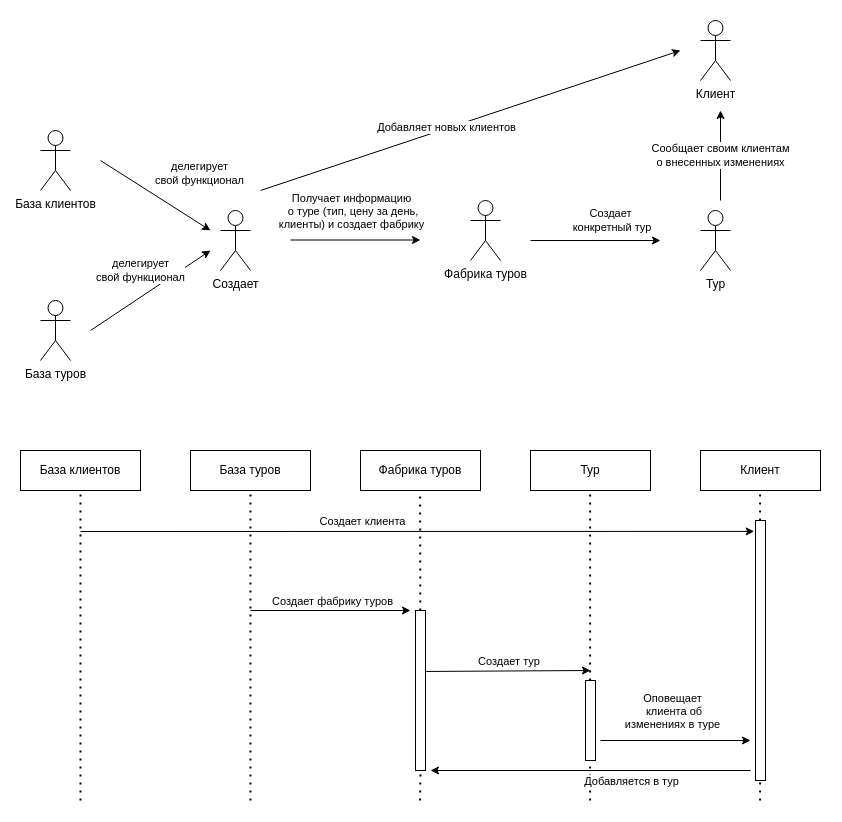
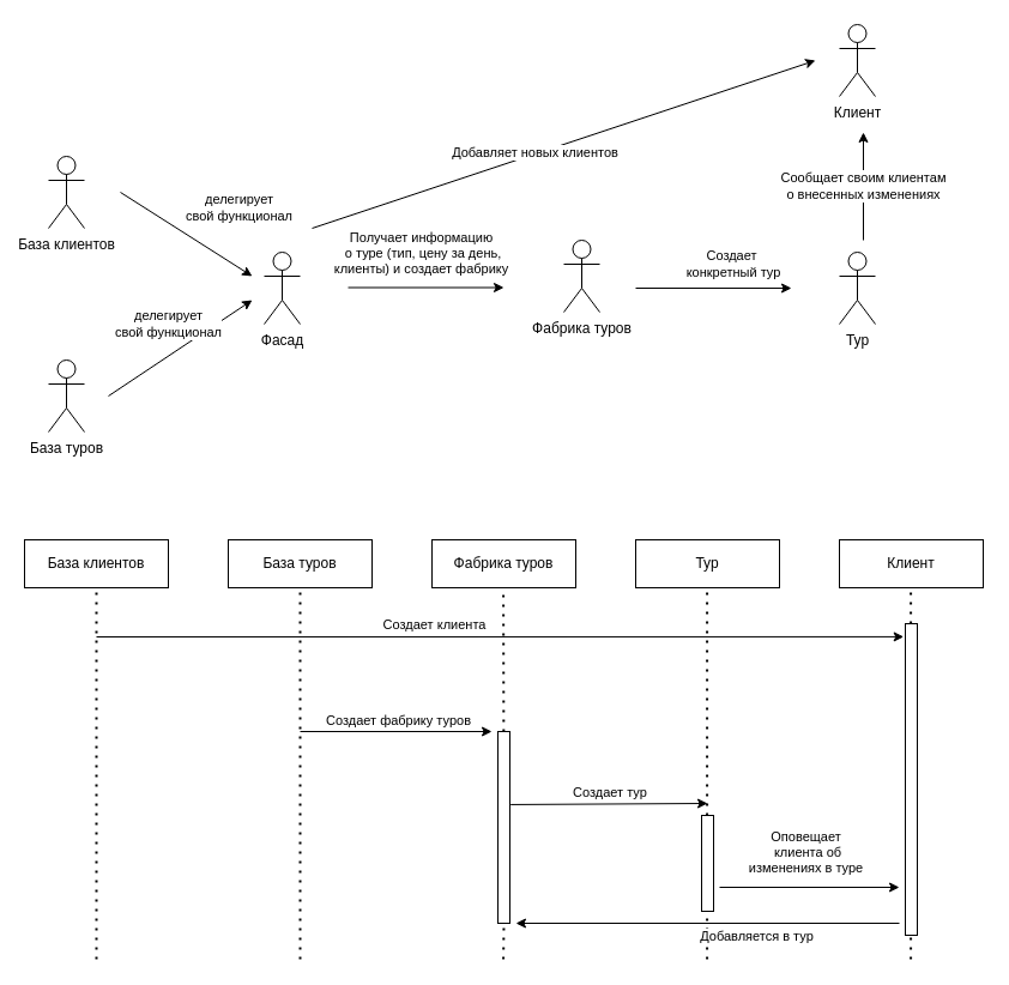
- <mxCell id="7" value="Создает" style="shape=umlActor;verticalLabelPosition=bottom;verticalAlign=top;html=1;outlineConnect=0;" vertex="1" parent="1"><mxGeometry x="220" y="210" width="30" height="60" as="geometry" /></mxCell>
+ <mxCell id="7" value="Фасад" style="shape=umlActor;verticalLabelPosition=bottom;verticalAlign=top;html=1;outlineConnect=0;" vertex="1" parent="1"><mxGeometry x="220" y="210" width="30" height="60" as="geometry" /></mxCell>
